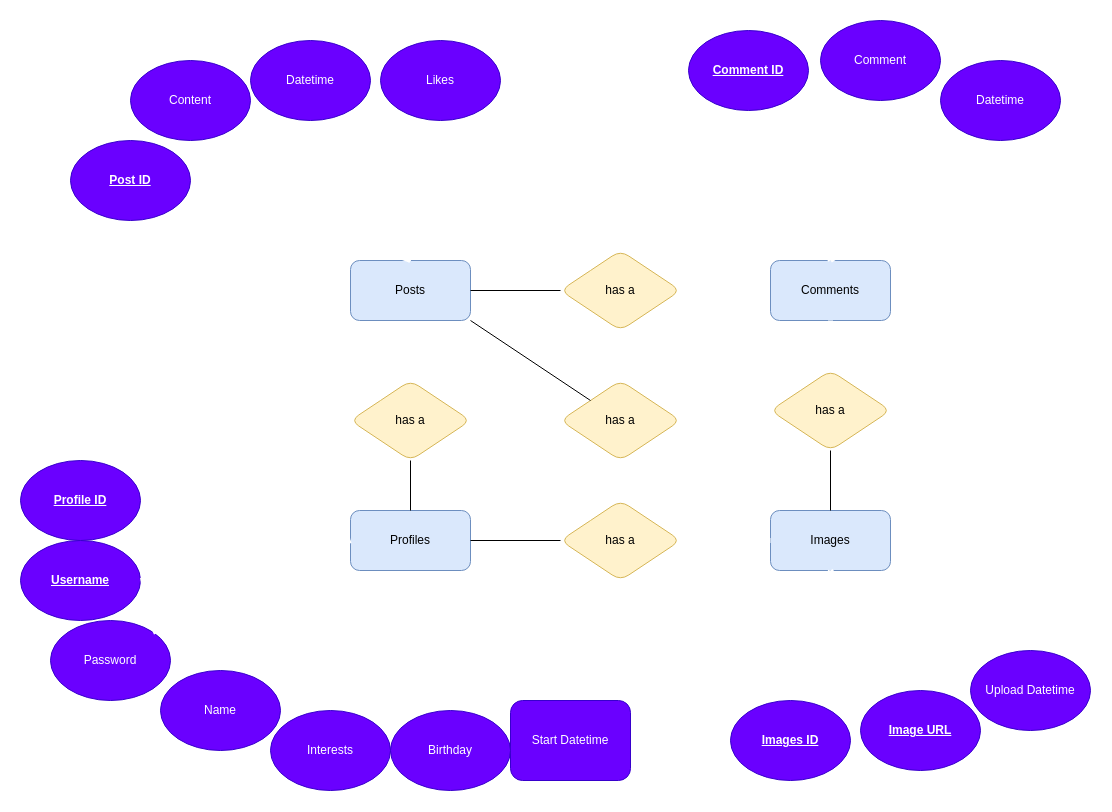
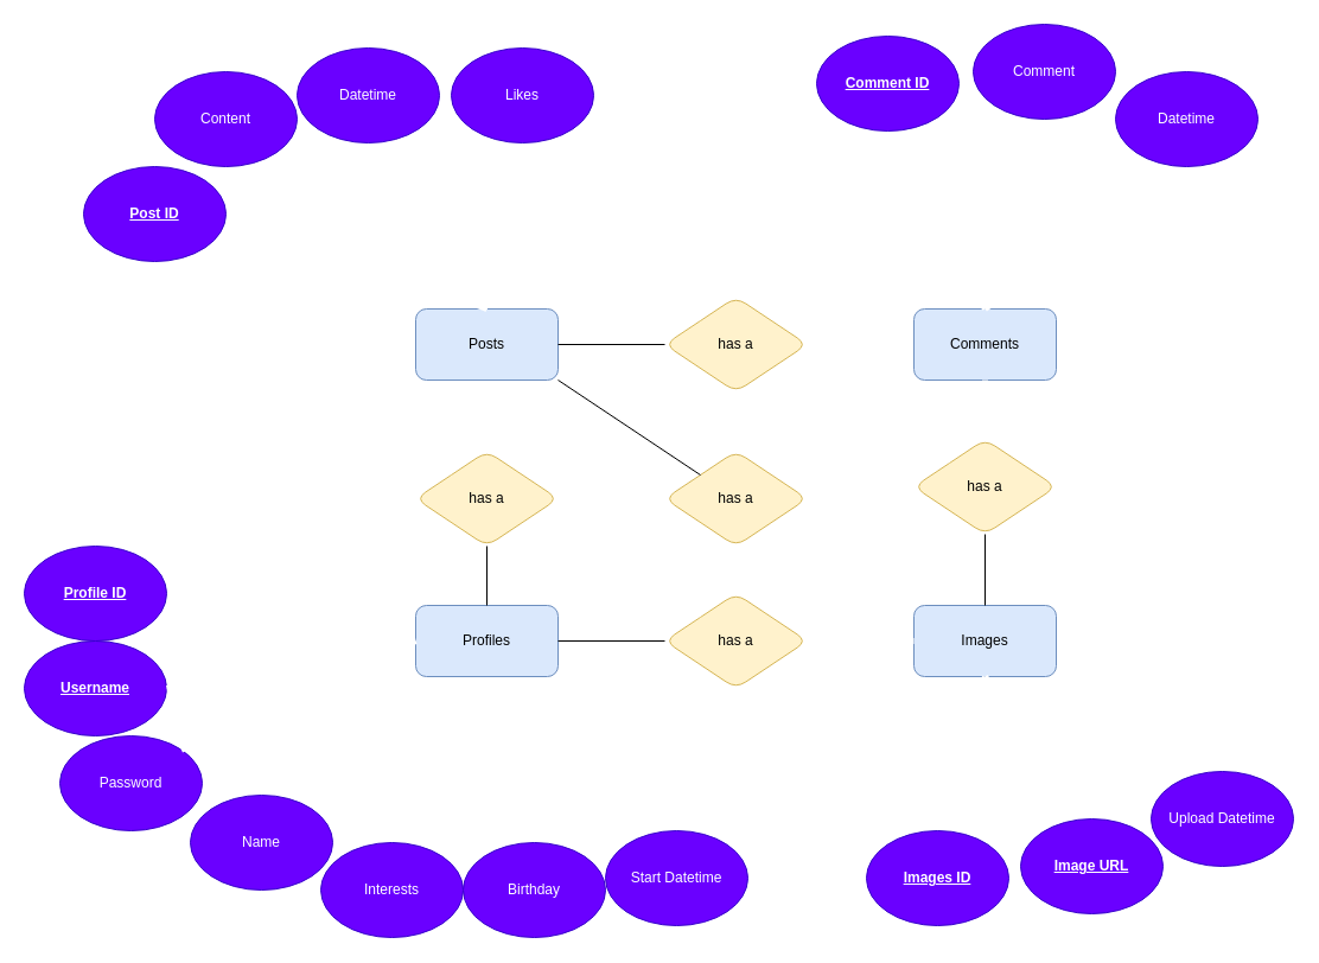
- <mxCell id="9" value="Start Datetime" style="whiteSpace=wrap;html=1;fillColor=#6a00ff;fontColor=#ffffff;strokeColor=#3700CC;rounded=1;" parent="1" vertex="1"><mxGeometry x="510" y="700" width="120" height="80" as="geometry" /></mxCell>
+ <mxCell id="9" value="Start Datetime" style="ellipse;whiteSpace=wrap;html=1;fillColor=#6a00ff;fontColor=#ffffff;strokeColor=#3700CC;rounded=1;" parent="1" vertex="1"><mxGeometry x="510" y="700" width="120" height="80" as="geometry" /></mxCell>
